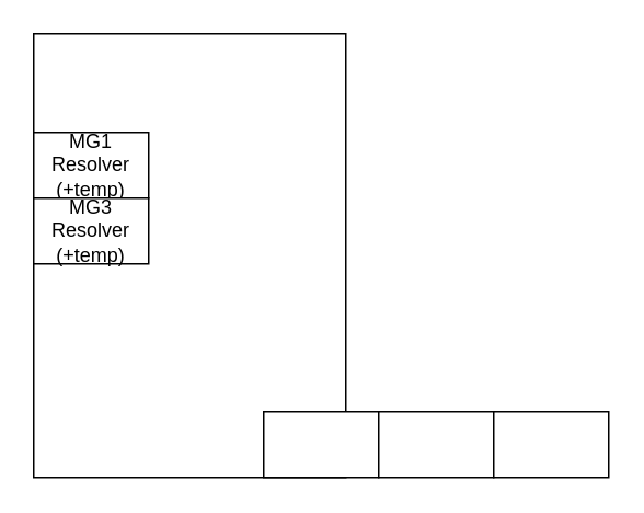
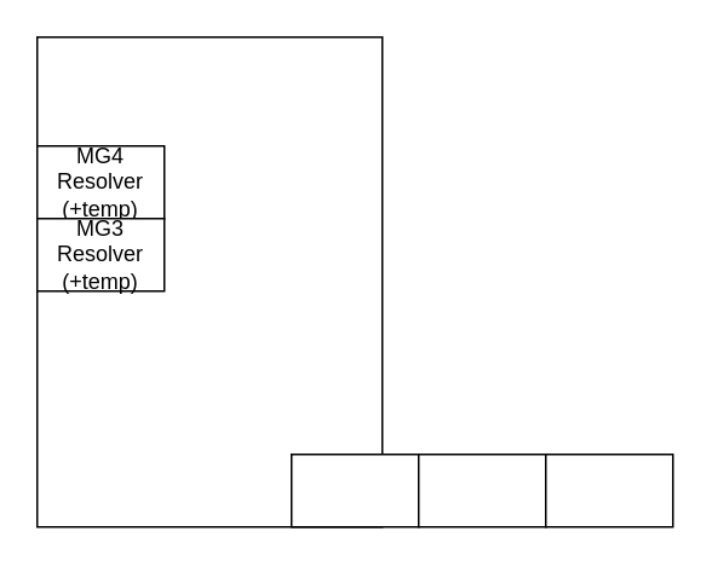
- <mxCell id="4" value="MG1 Resolver (+temp)" style="text;html=1;strokeColor=none;fillColor=none;align=center;verticalAlign=middle;whiteSpace=wrap;rounded=0;" vertex="1" parent="1"><mxGeometry x="25" y="85" width="60" height="30" as="geometry" /></mxCell>
+ <mxCell id="4" value="MG4 Resolver (+temp)" style="text;html=1;strokeColor=none;fillColor=none;align=center;verticalAlign=middle;whiteSpace=wrap;rounded=0;" vertex="1" parent="1"><mxGeometry x="25" y="85" width="60" height="30" as="geometry" /></mxCell>
